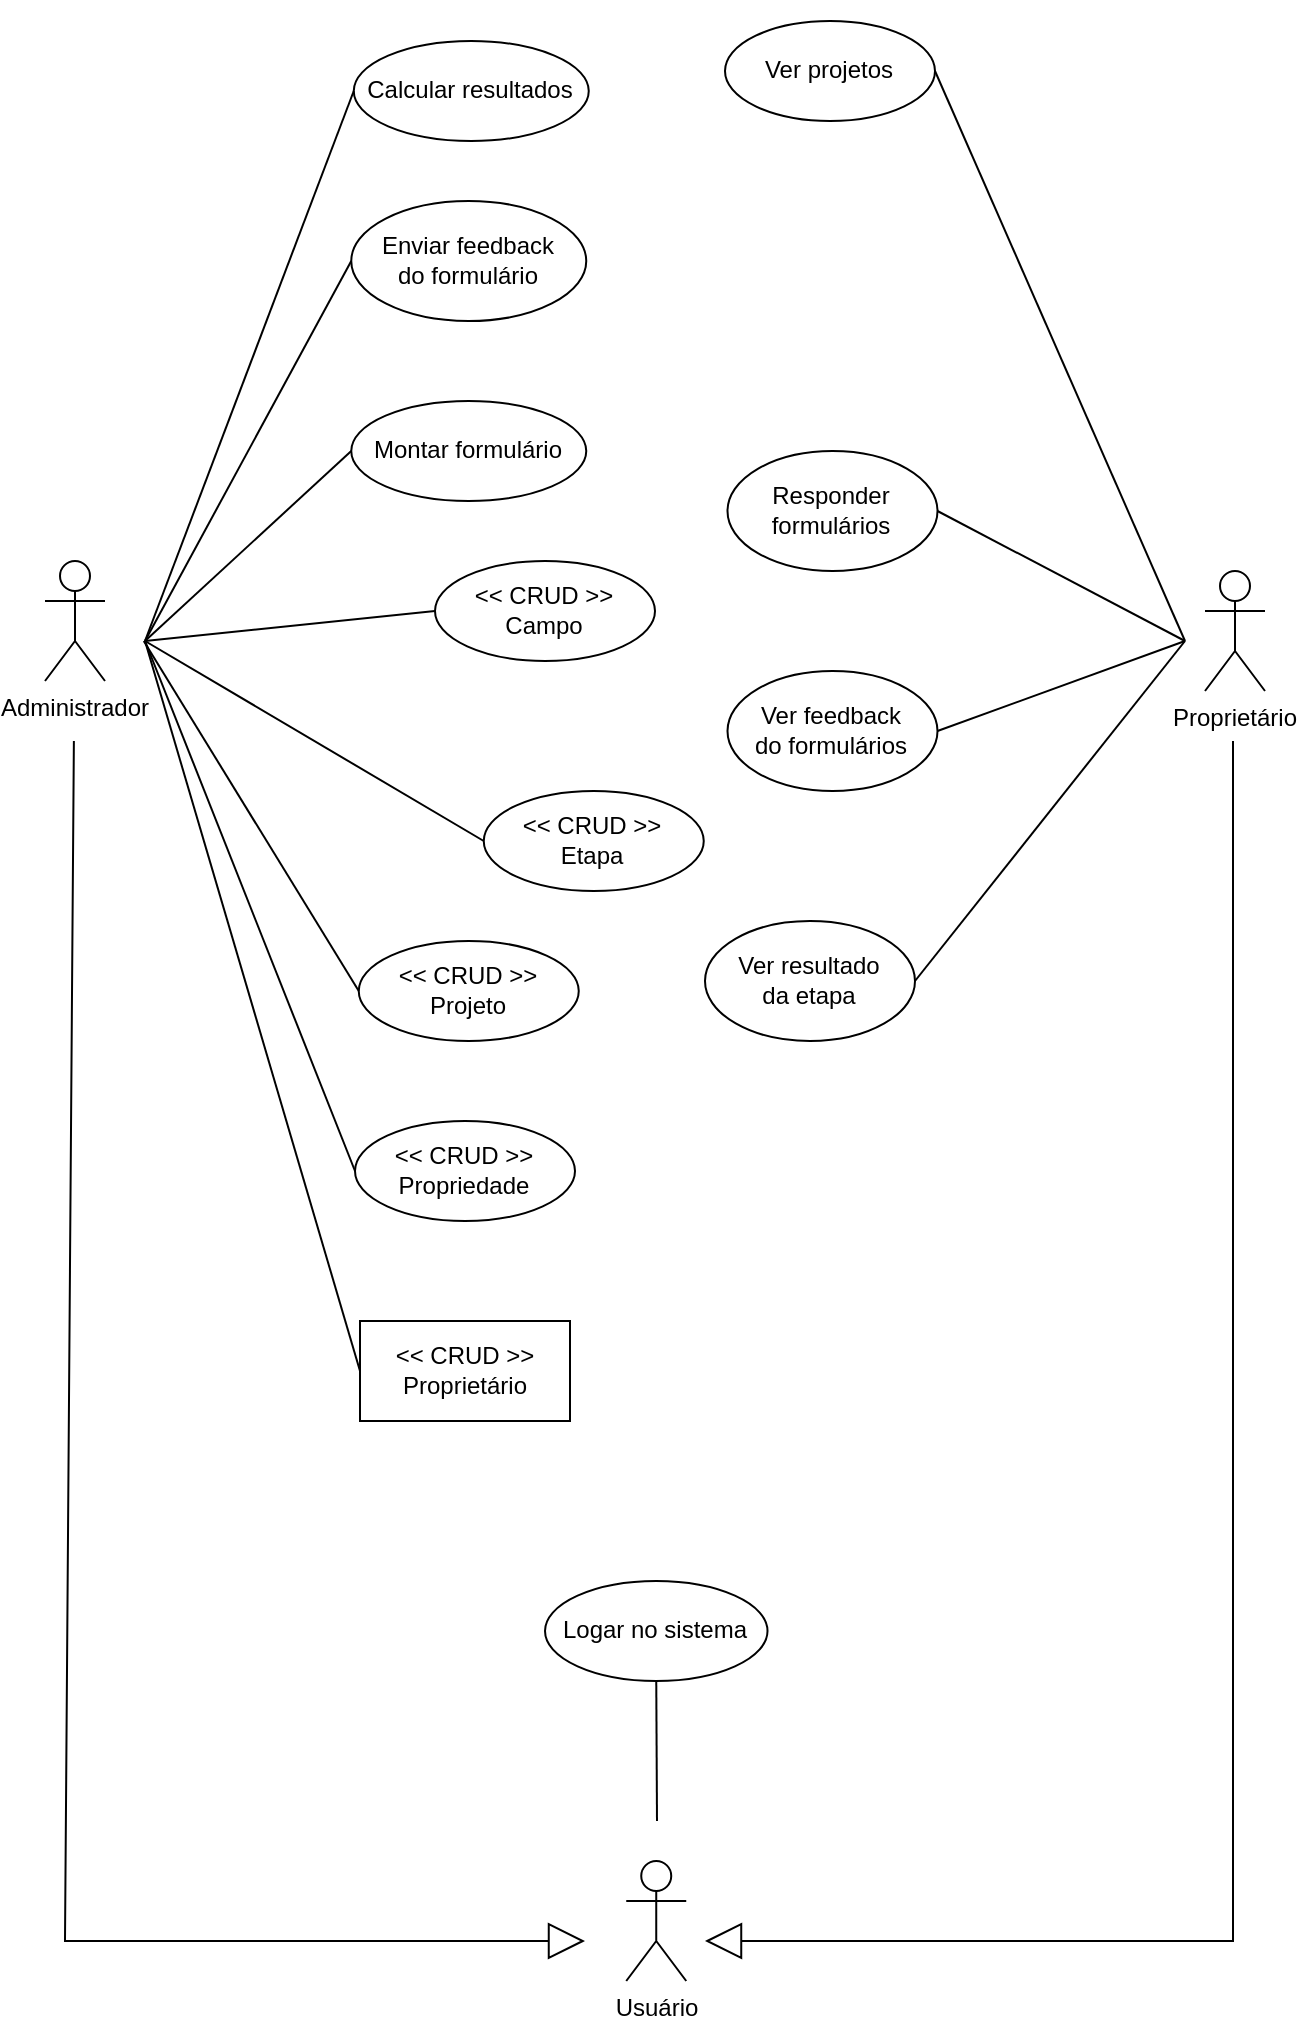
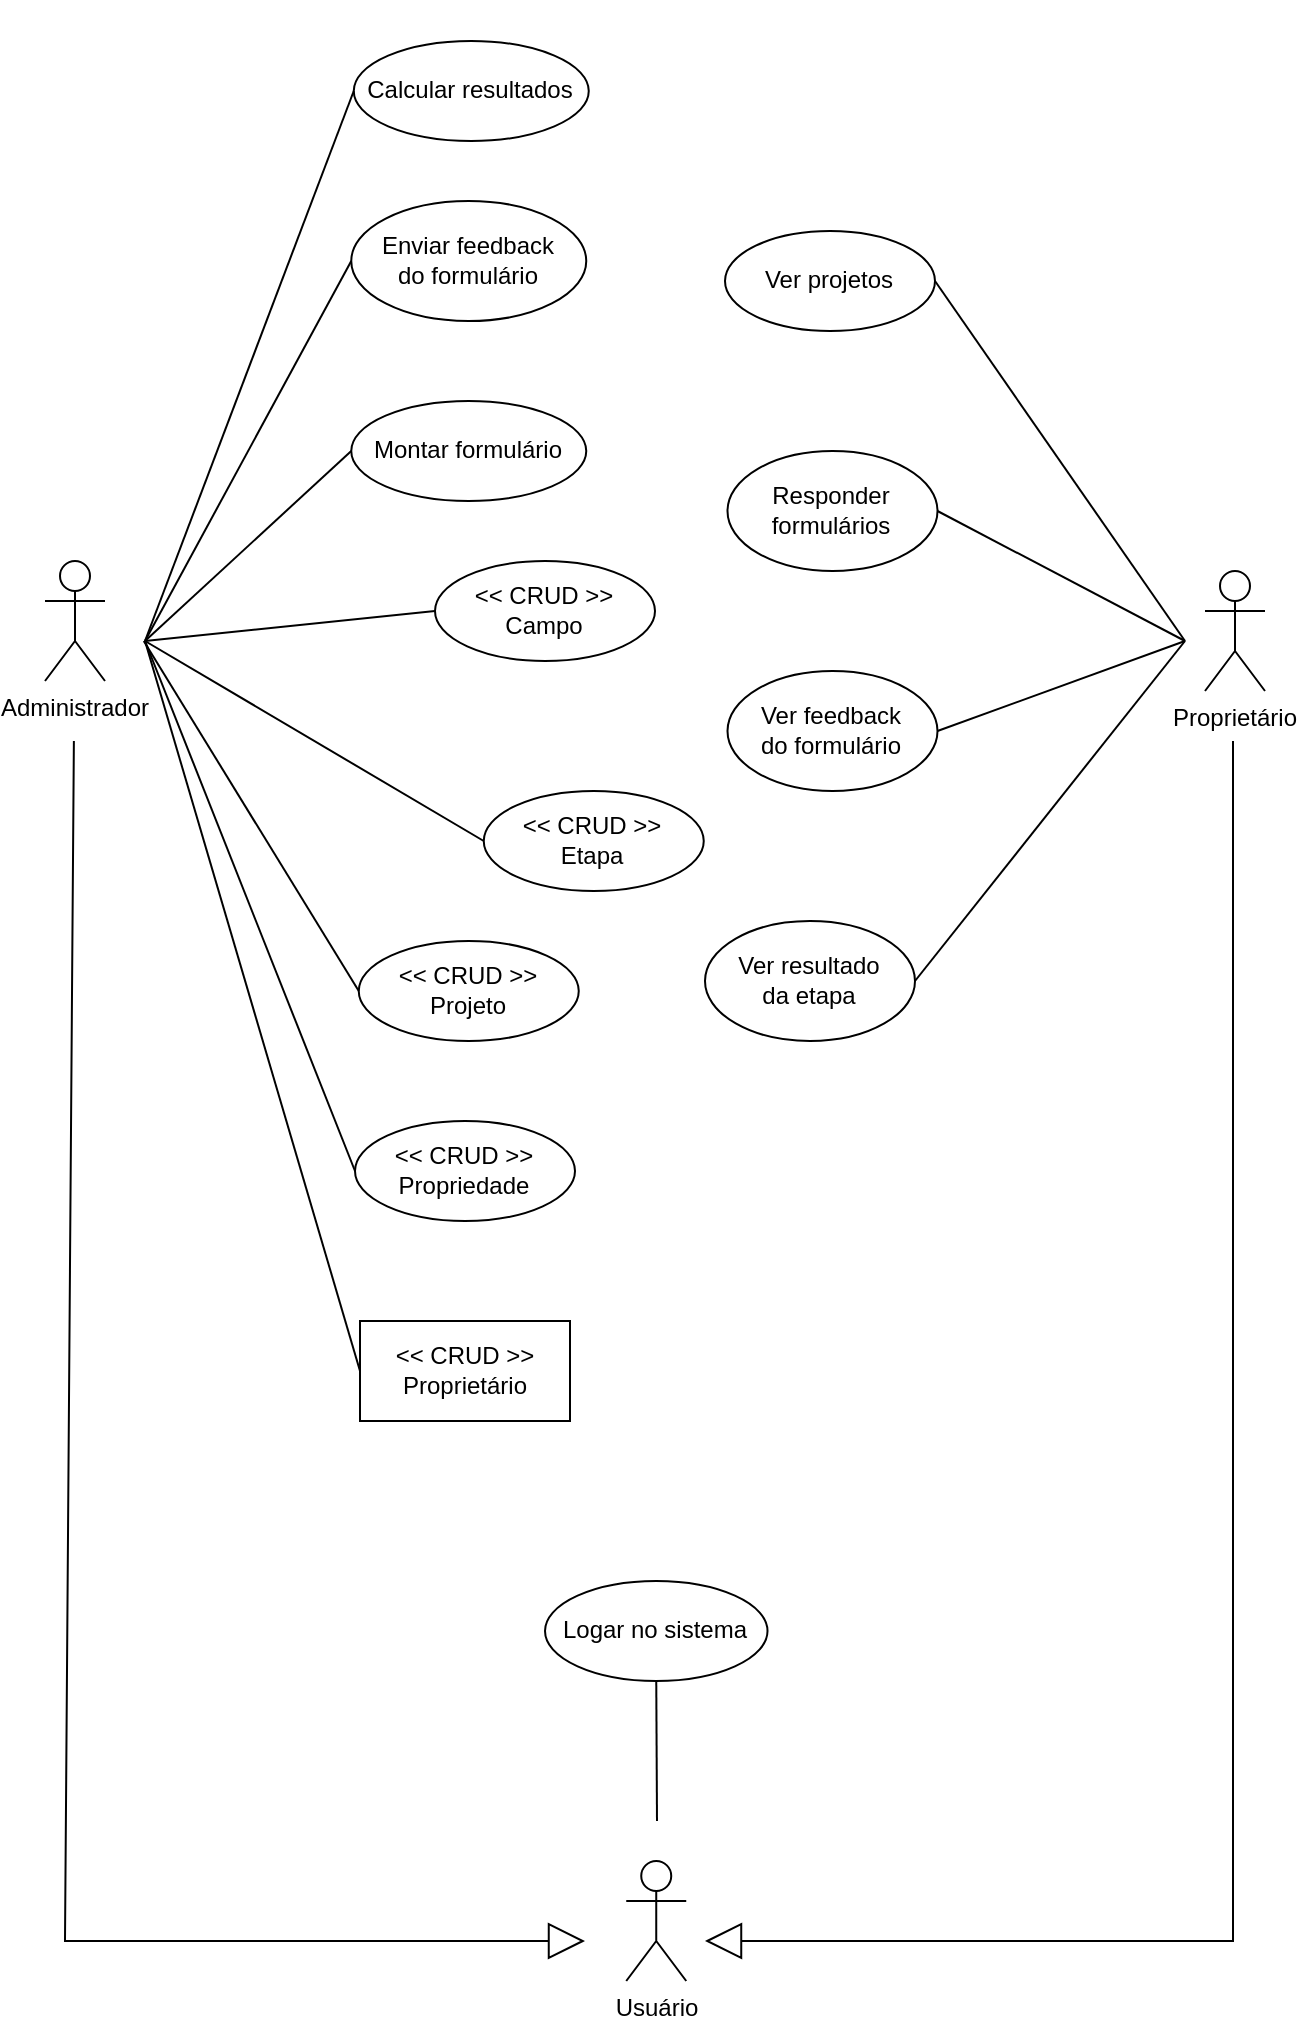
- <mxCell id="14" value="Ver projetos" style="ellipse;whiteSpace=wrap;html=1;" parent="1" vertex="1"><mxGeometry x="360" y="10" width="105" height="50" as="geometry" /></mxCell>
+ <mxCell id="14" value="Ver projetos" style="ellipse;whiteSpace=wrap;html=1;" parent="1" vertex="1"><mxGeometry x="360" y="115" width="105" height="50" as="geometry" /></mxCell>
- <mxCell id="16" value="Ver feedback&lt;br&gt;do formulários" style="ellipse;whiteSpace=wrap;html=1;" parent="1" vertex="1"><mxGeometry x="361.25" y="335" width="105" height="60" as="geometry" /></mxCell>
+ <mxCell id="16" value="Ver feedback&lt;br&gt;do formulário" style="ellipse;whiteSpace=wrap;html=1;" parent="1" vertex="1"><mxGeometry x="361.25" y="335" width="105" height="60" as="geometry" /></mxCell>
